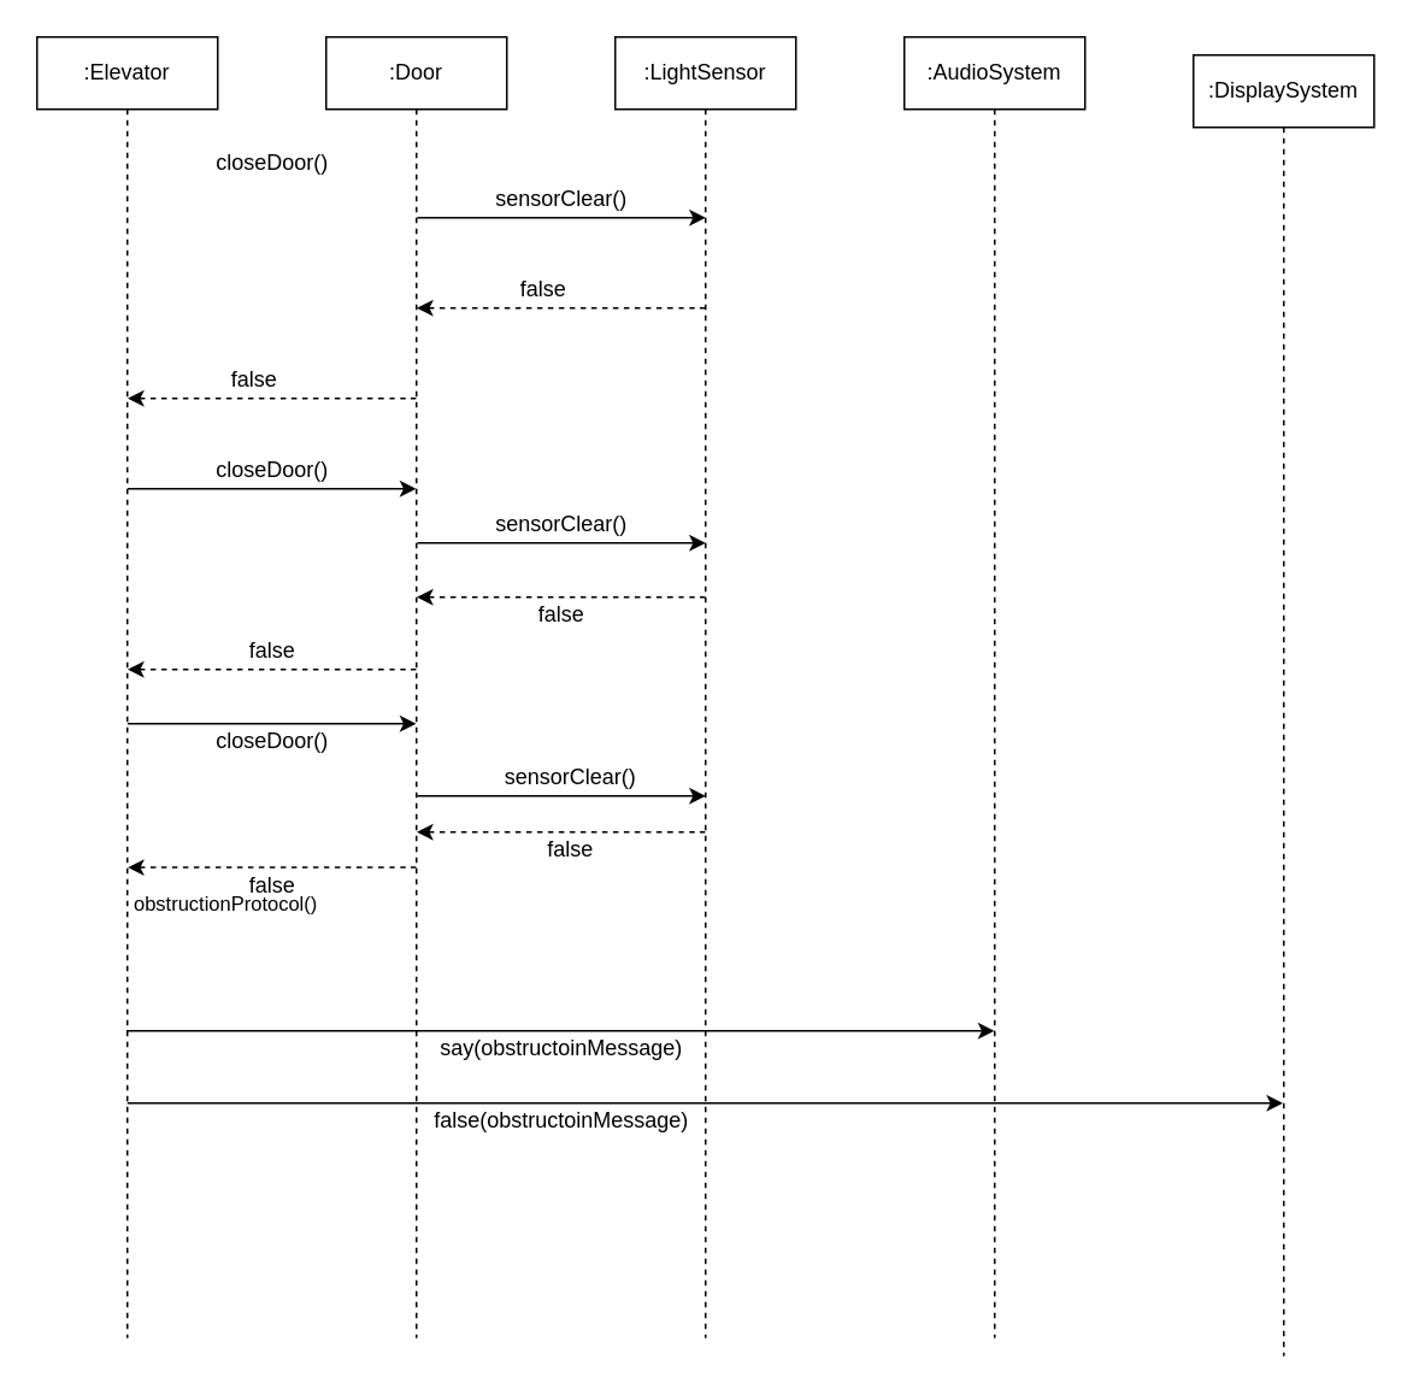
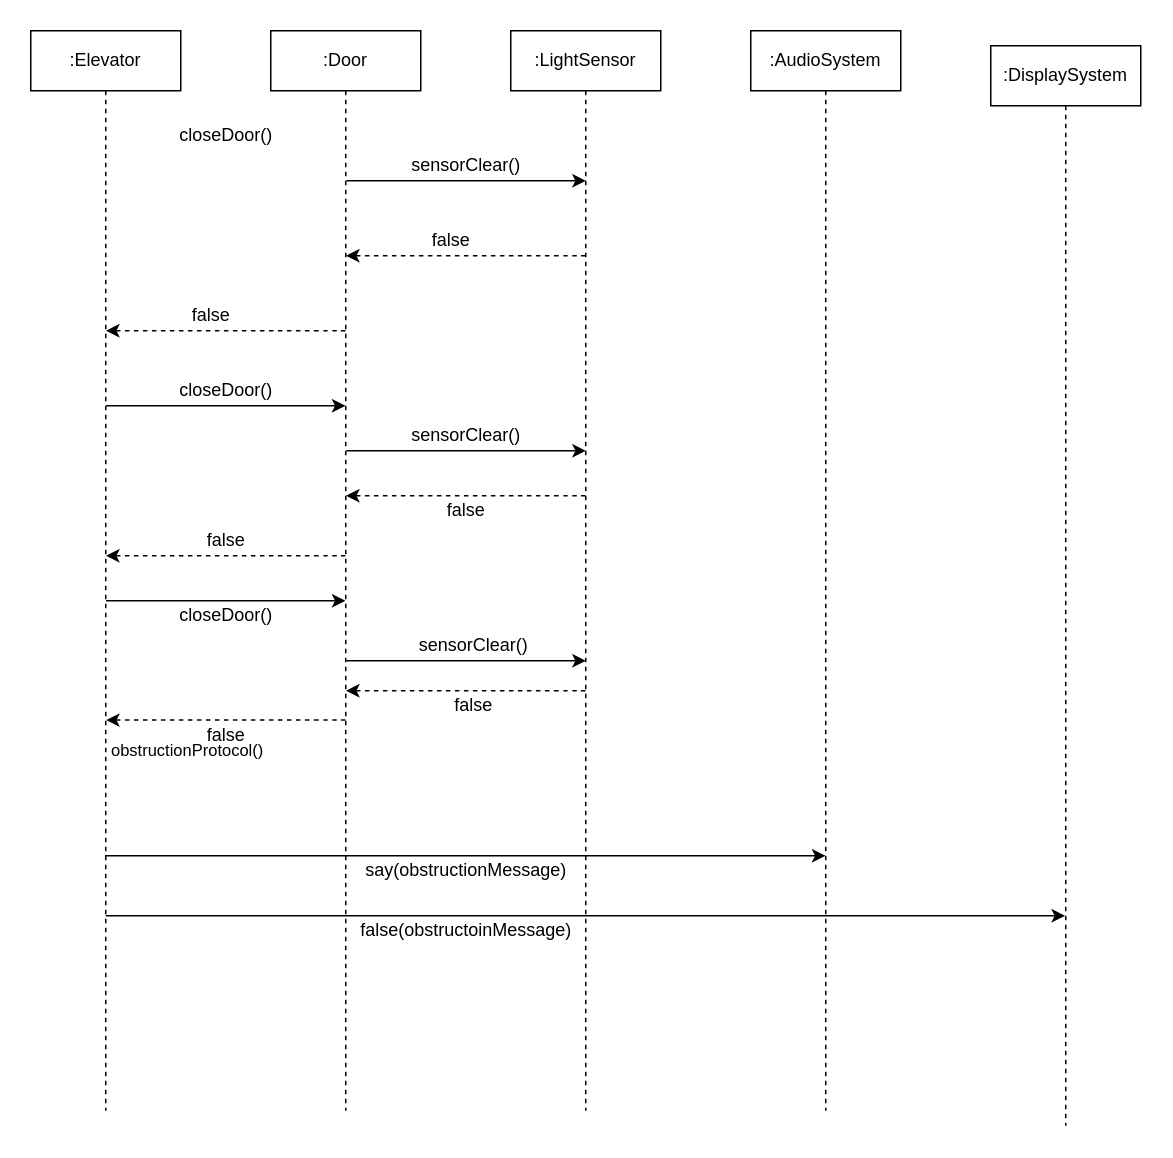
- <mxCell id="13" value="say(obstructoinMessage)" style="text;html=1;align=center;verticalAlign=middle;resizable=0;points=[];autosize=1;" vertex="1" parent="1"><mxGeometry x="235" y="570" width="150" height="20" as="geometry" /></mxCell>
+ <mxCell id="13" value="say(obstructionMessage)" style="text;html=1;align=center;verticalAlign=middle;resizable=0;points=[];autosize=1;" vertex="1" parent="1"><mxGeometry x="235" y="570" width="150" height="20" as="geometry" /></mxCell>
